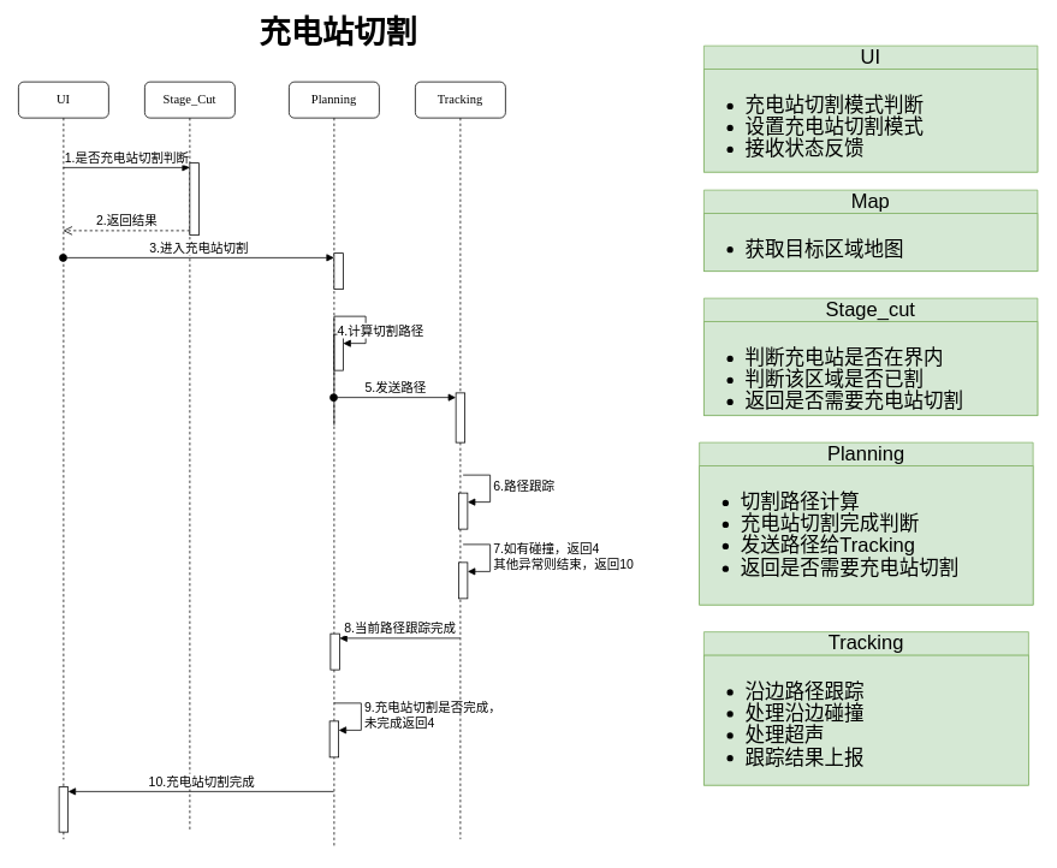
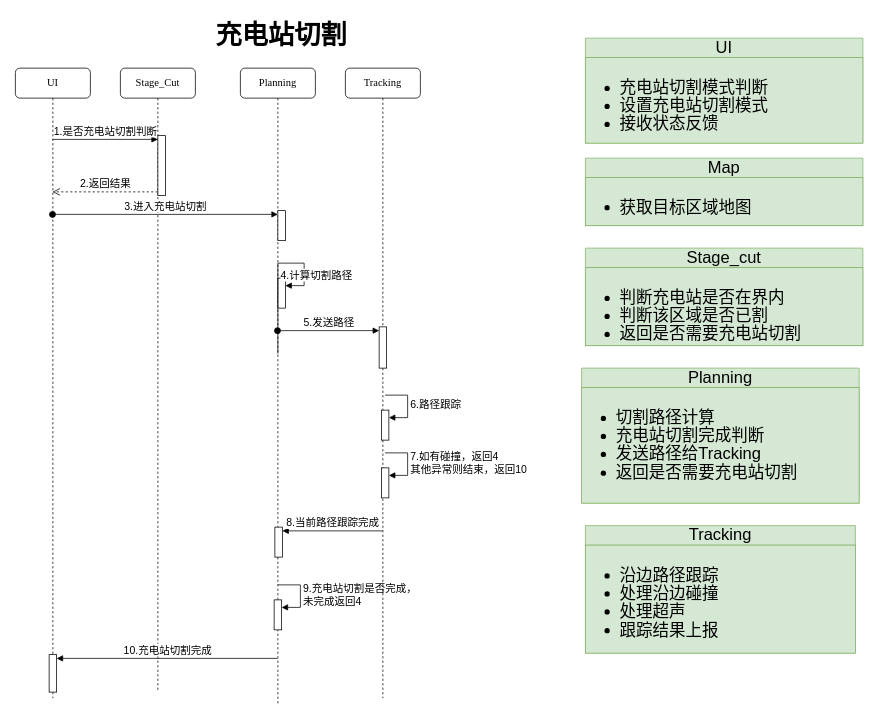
- <mxCell id="33" value="&lt;font size=&quot;1&quot; style=&quot;&quot;&gt;&lt;span style=&quot;font-size: 35px;&quot;&gt;&lt;b&gt;充电站切割&lt;/b&gt;&lt;/span&gt;&lt;/font&gt;" style="text;html=1;strokeColor=none;fillColor=none;align=center;verticalAlign=middle;whiteSpace=wrap;rounded=0;" parent="1" vertex="1"><mxGeometry x="210" y="10" width="330" height="50" as="geometry" /></mxCell>
+ <mxCell id="33" value="&lt;font size=&quot;1&quot; style=&quot;&quot;&gt;&lt;span style=&quot;font-size: 35px;&quot;&gt;&lt;b&gt;充电站切割&lt;/b&gt;&lt;/span&gt;&lt;/font&gt;" style="text;html=1;strokeColor=none;fillColor=none;align=center;verticalAlign=middle;whiteSpace=wrap;rounded=0;" parent="1" vertex="1"><mxGeometry x="210" y="20" width="330" height="50" as="geometry" /></mxCell>
